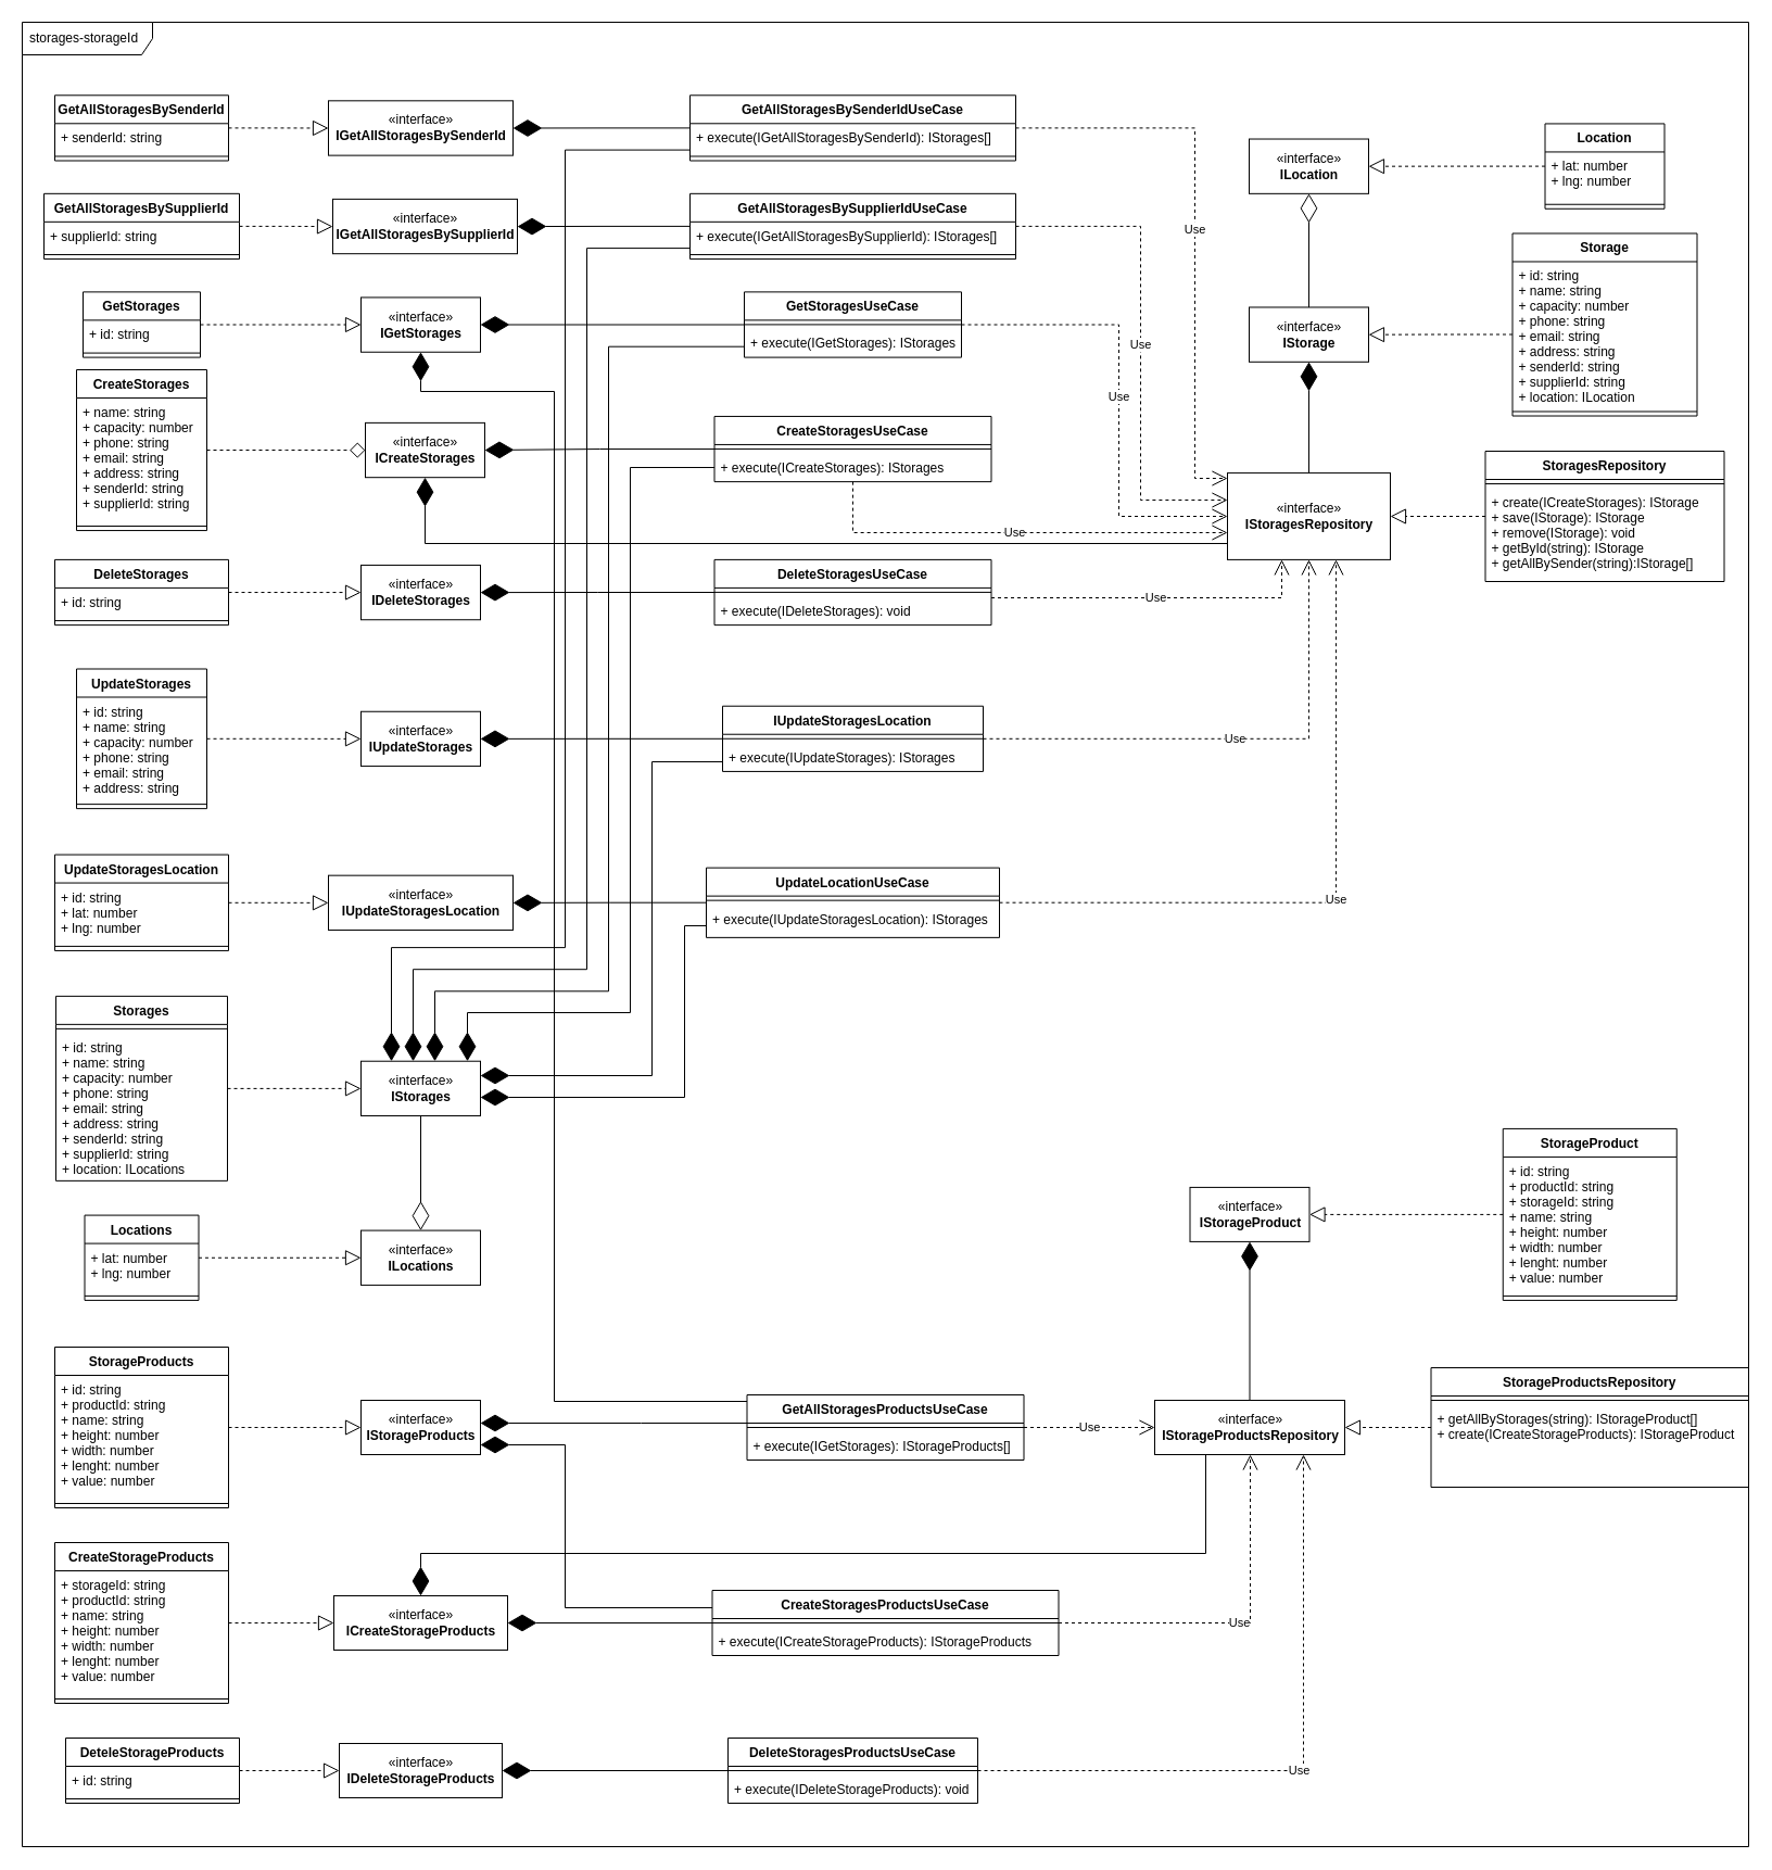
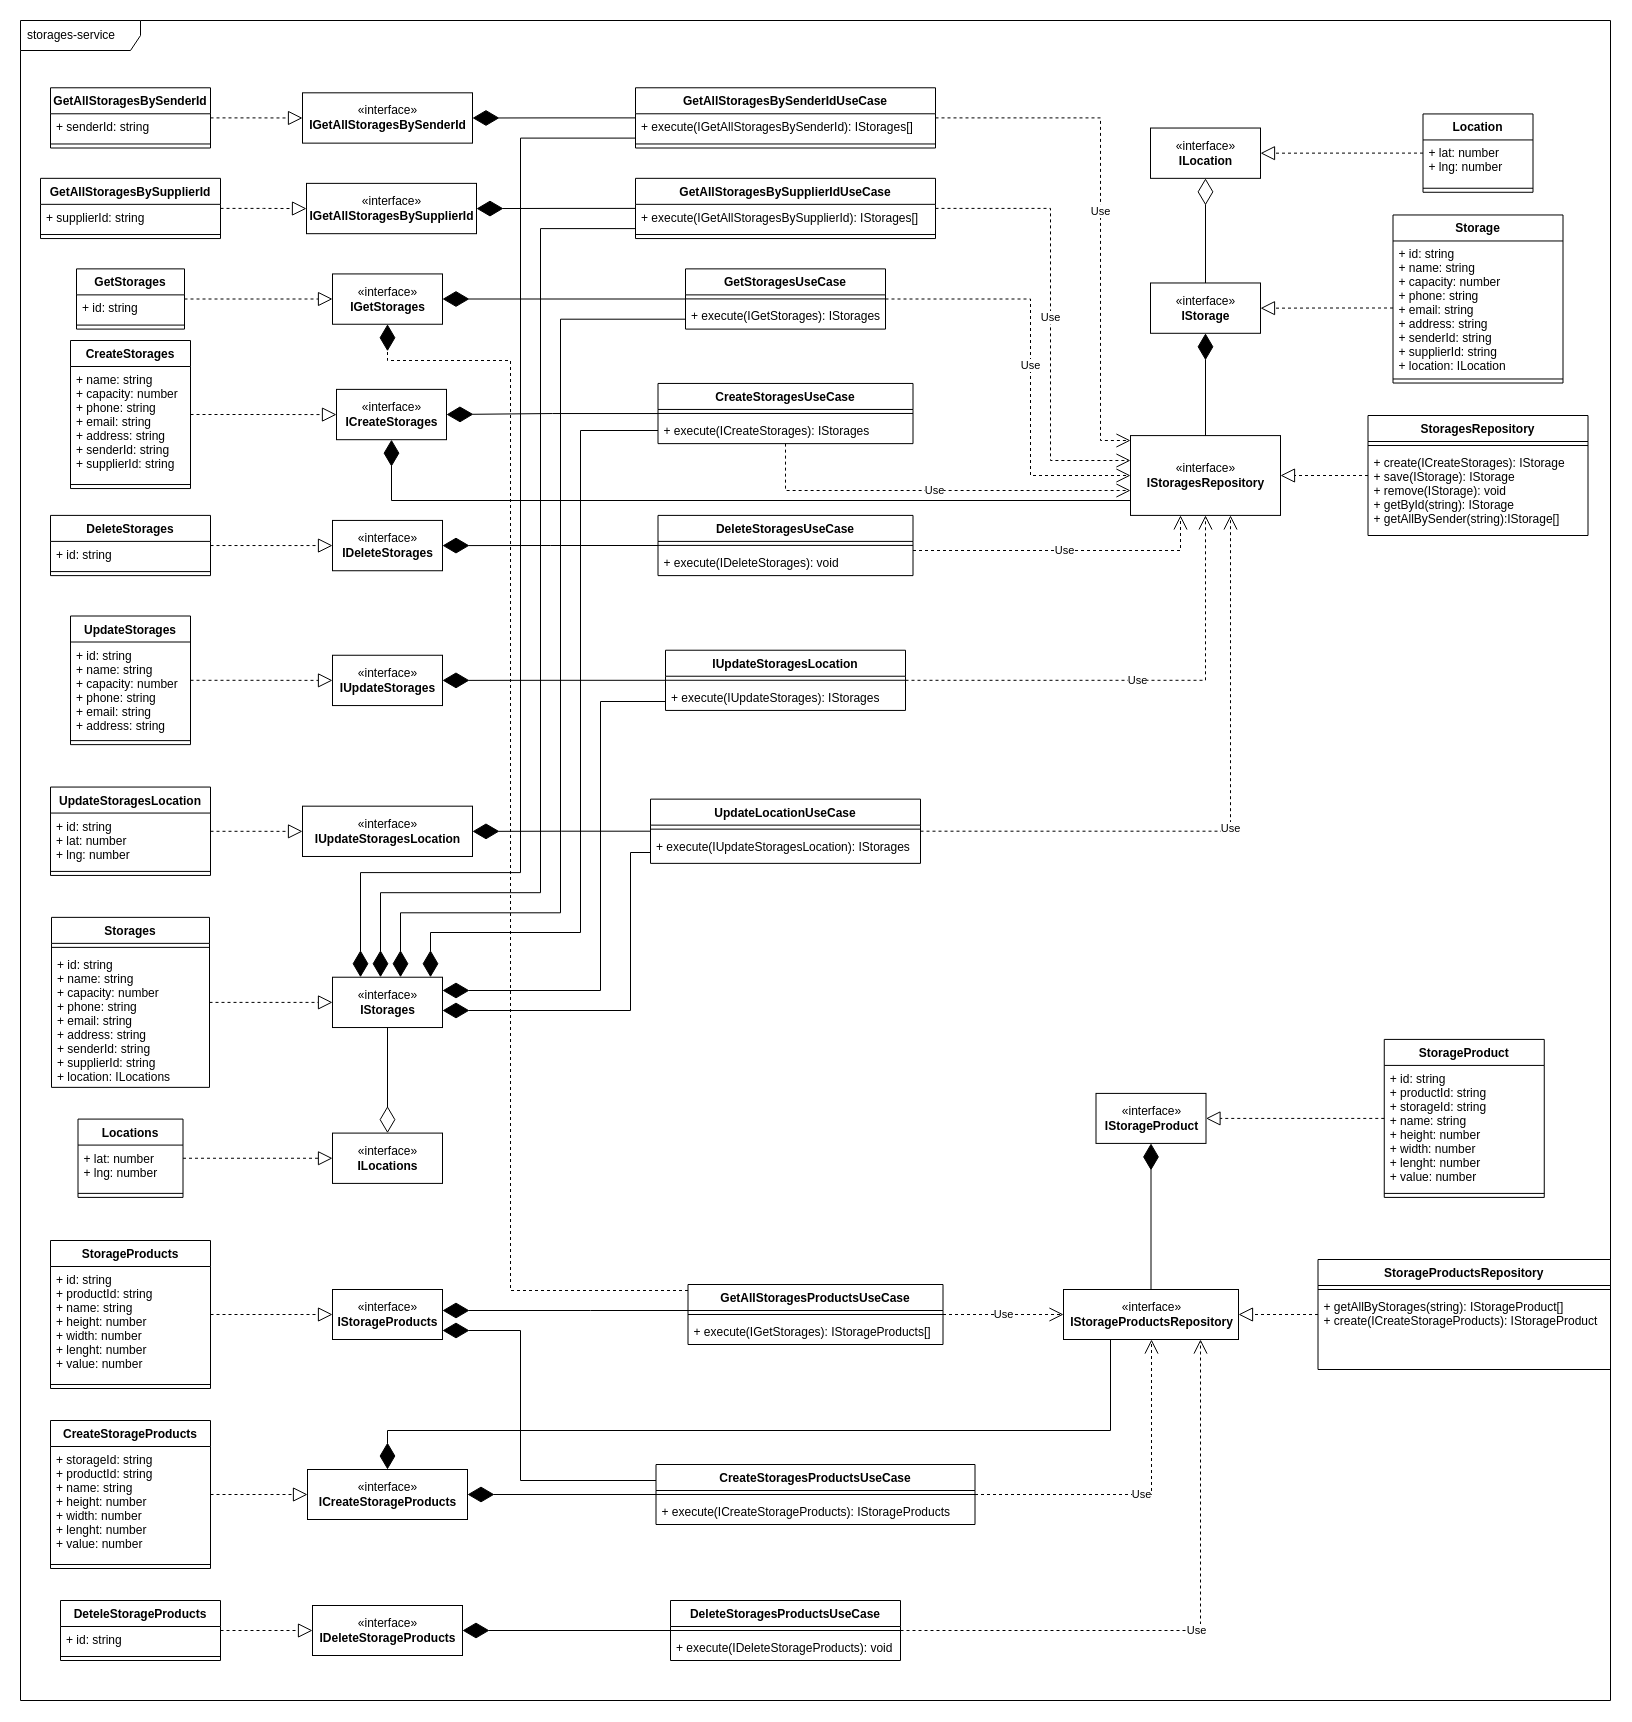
- <mxCell id="2" value="storages-storageId" style="shape=umlFrame;whiteSpace=wrap;html=1;width=120;height=30;boundedLbl=1;verticalAlign=middle;align=left;spacingLeft=5;" parent="1" vertex="1"><mxGeometry x="20" y="20" width="1590" height="1680" as="geometry" /></mxCell>
+ <mxCell id="2" value="storages-service" style="shape=umlFrame;whiteSpace=wrap;html=1;width=120;height=30;boundedLbl=1;verticalAlign=middle;align=left;spacingLeft=5;" parent="1" vertex="1"><mxGeometry x="20" y="20" width="1590" height="1680" as="geometry" /></mxCell>
- <mxCell id="41" value="" style="endArrow=diamond;dashed=1;endFill=0;endSize=12;html=1;rounded=0;edgeStyle=orthogonalEdgeStyle;" parent="1" source="38" target="5" edge="1"><mxGeometry width="160" relative="1" as="geometry"><mxPoint x="206" y="424.346" as="sourcePoint" /><mxPoint x="366" y="424.346" as="targetPoint" /></mxGeometry></mxCell>
+ <mxCell id="41" value="" style="endArrow=block;dashed=1;endFill=0;endSize=12;html=1;rounded=0;edgeStyle=orthogonalEdgeStyle;" parent="1" source="38" target="5" edge="1"><mxGeometry width="160" relative="1" as="geometry"><mxPoint x="206" y="424.346" as="sourcePoint" /><mxPoint x="366" y="424.346" as="targetPoint" /></mxGeometry></mxCell>
- <mxCell id="128" value="" style="endArrow=diamondThin;endFill=1;endSize=24;html=1;rounded=0;edgeStyle=orthogonalEdgeStyle;" edge="1" parent="1" source="123" target="4"><mxGeometry width="160" relative="1" as="geometry"><mxPoint x="730" y="1090" as="sourcePoint" /><mxPoint x="890" y="1090" as="targetPoint" /><Array as="points"><mxPoint x="510" y="1290" /><mxPoint x="510" y="360" /><mxPoint x="387" y="360" /></Array></mxGeometry></mxCell>
+ <mxCell id="128" value="" style="endArrow=diamondThin;endFill=1;endSize=24;html=1;rounded=0;edgeStyle=orthogonalEdgeStyle;dashed=1;" edge="1" parent="1" source="123" target="4"><mxGeometry width="160" relative="1" as="geometry"><mxPoint x="730" y="1090" as="sourcePoint" /><mxPoint x="890" y="1090" as="targetPoint" /><Array as="points"><mxPoint x="510" y="1290" /><mxPoint x="510" y="360" /><mxPoint x="387" y="360" /></Array></mxGeometry></mxCell>
